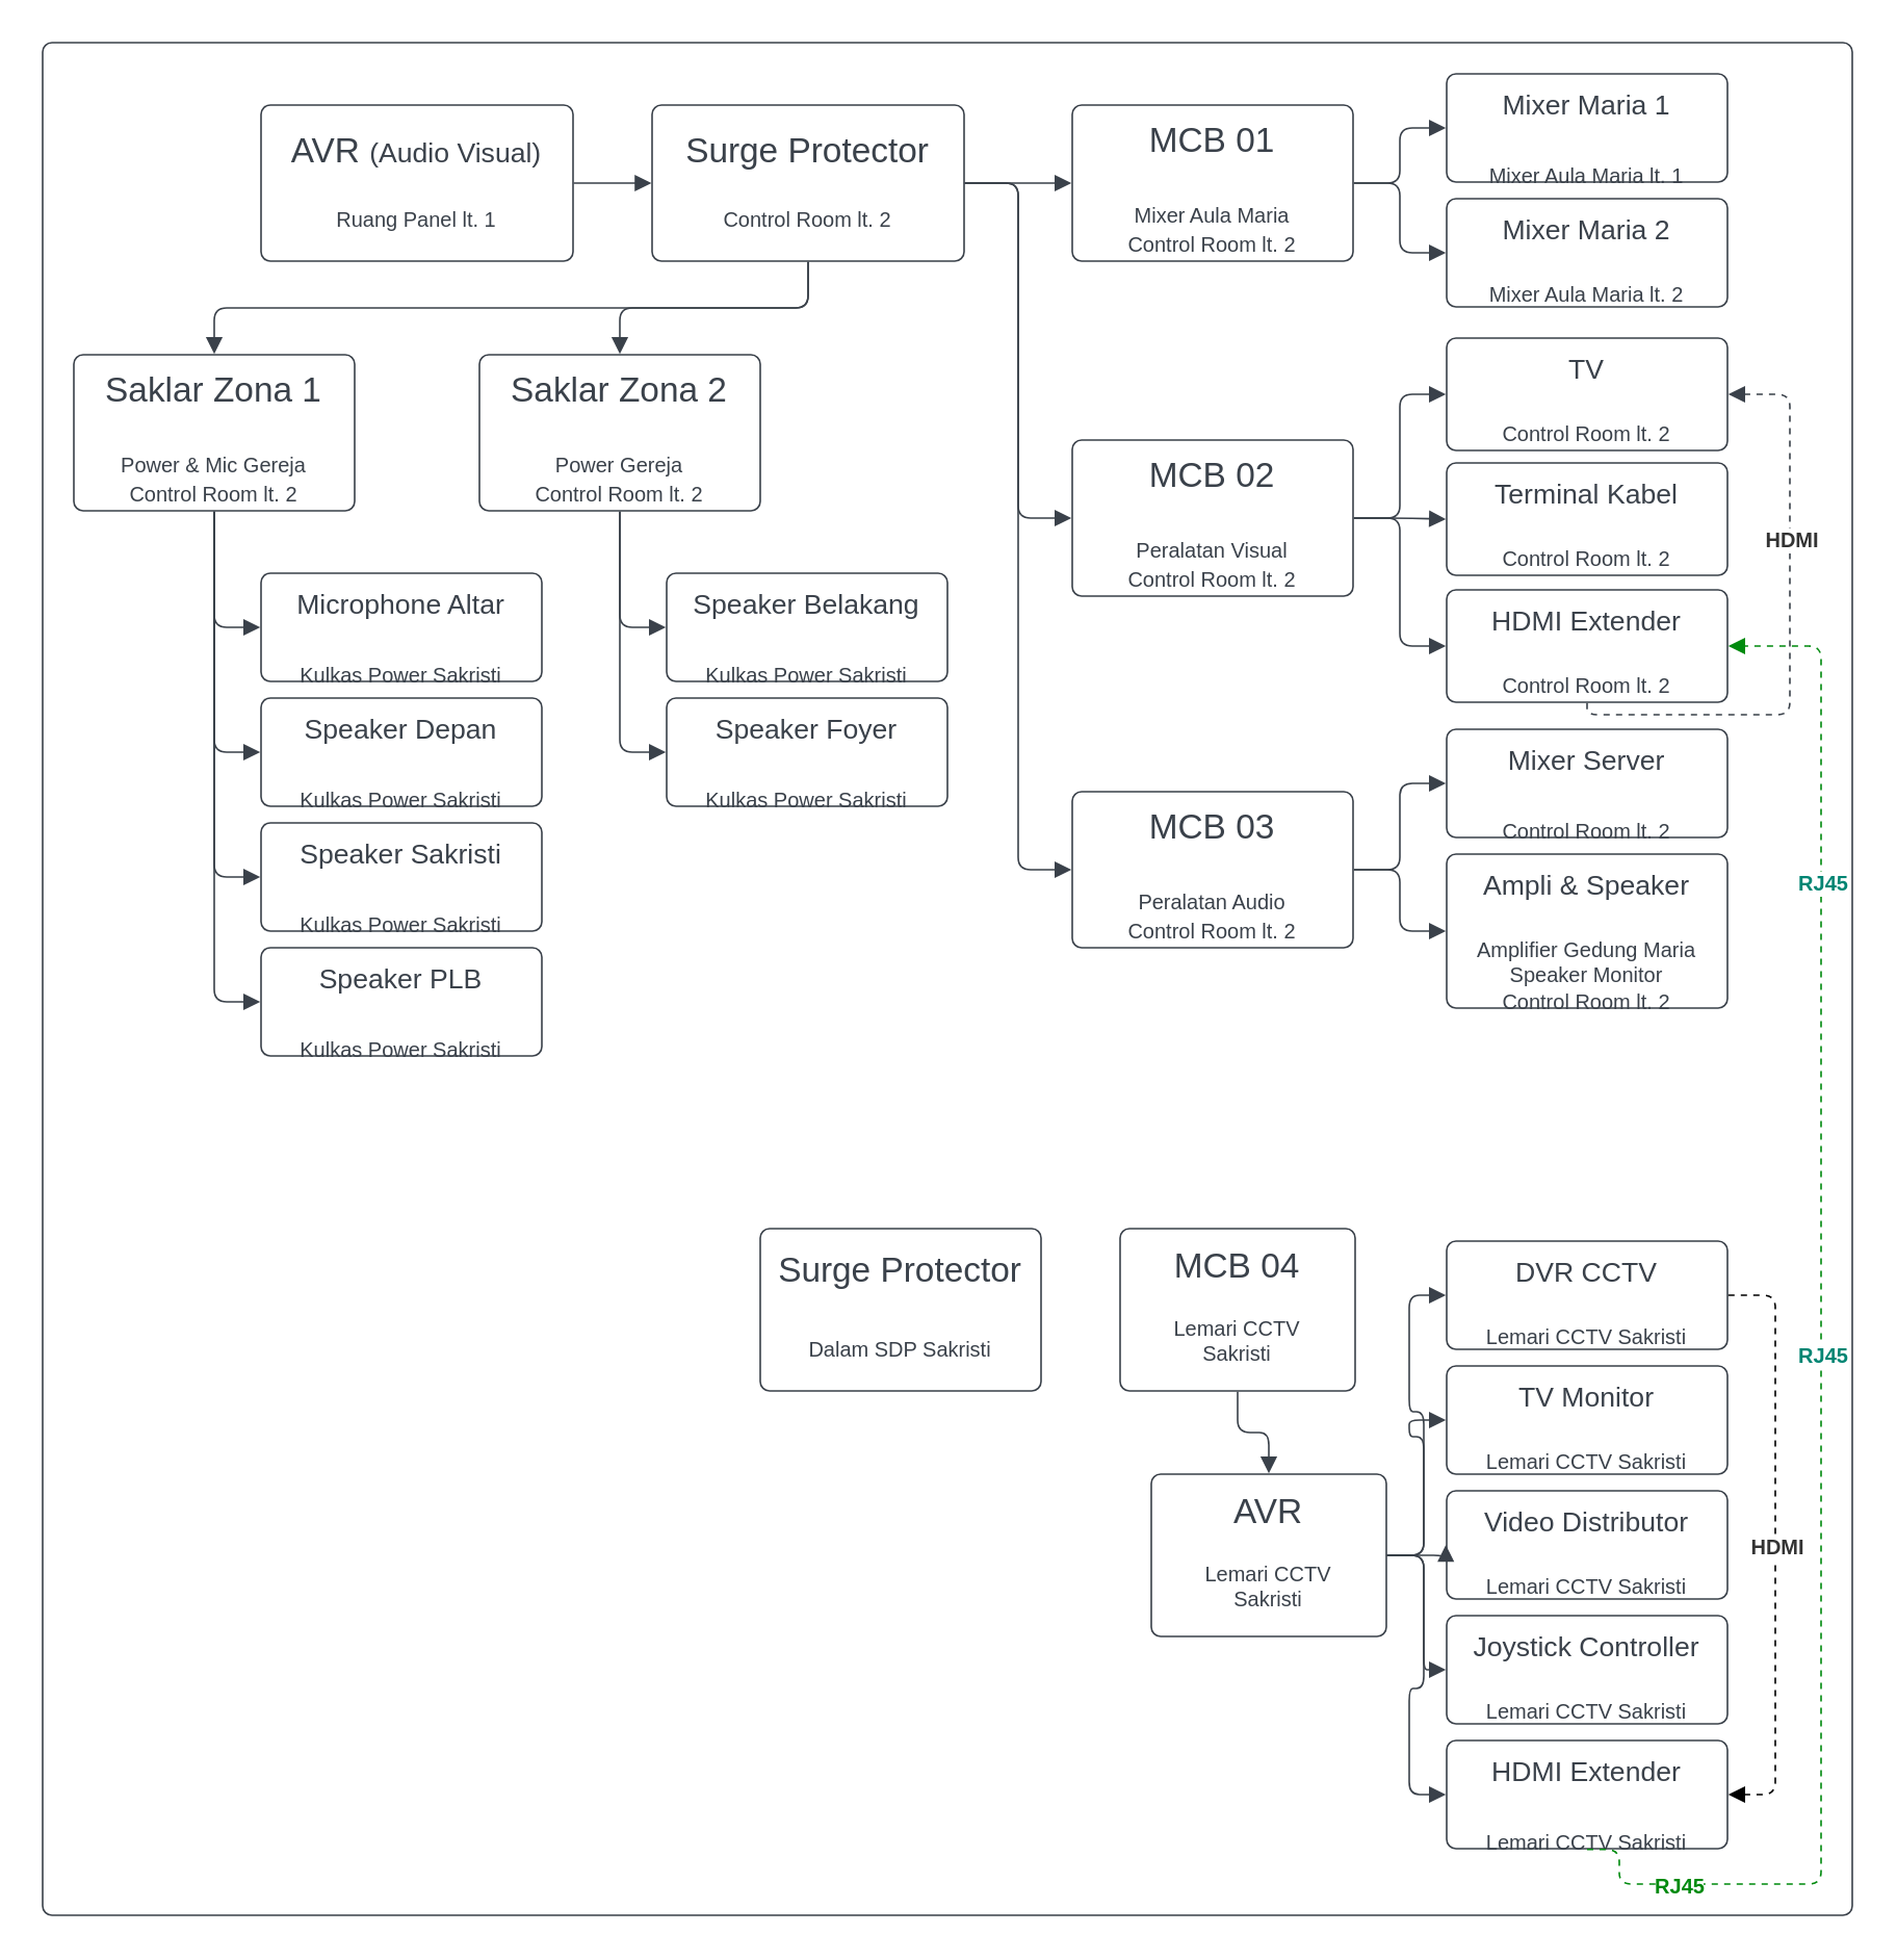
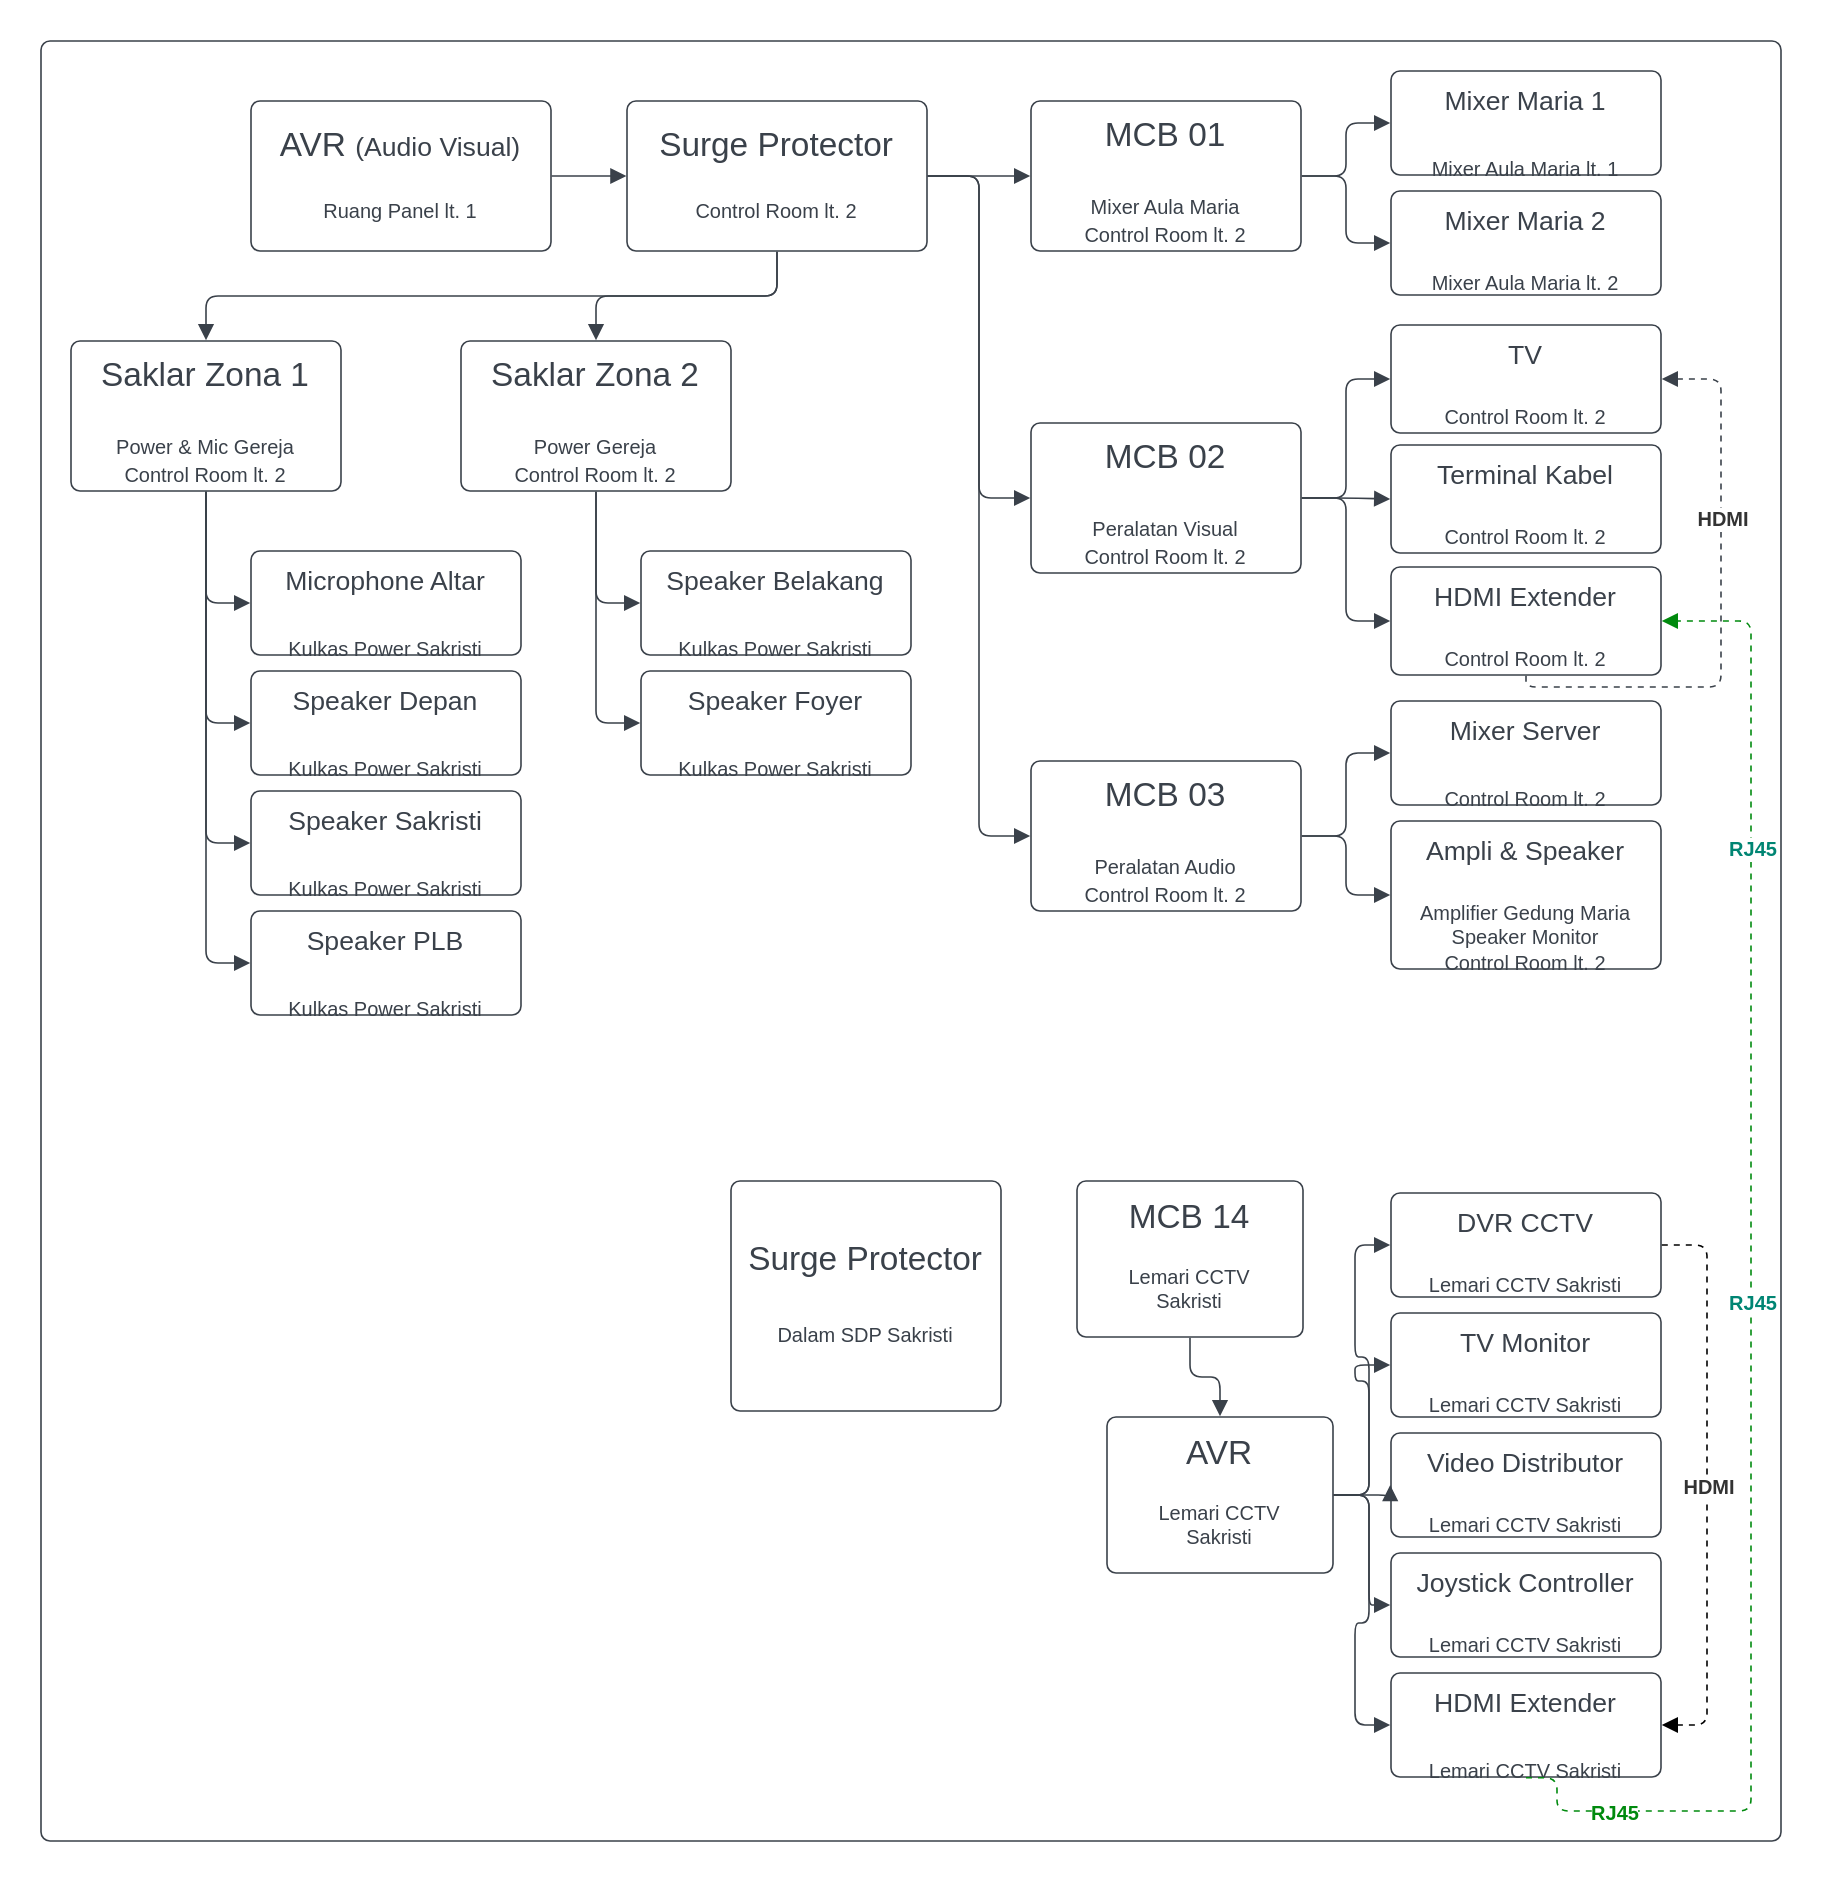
- <mxCell id="41" value="&lt;div style=&quot;display: flex; justify-content: center; text-align: center; align-items: baseline; font-size: 0; line-height: 1.25;margin-top: -2px;&quot;&gt;&lt;span&gt;&lt;span style=&quot;font-size:16.7px;color:#3a414a;&quot;&gt;Surge Protector&#10;&lt;/span&gt;&lt;span style=&quot;font-size:10px;color:#3a414a;&quot;&gt; &lt;/span&gt;&lt;span style=&quot;font-size:16.7px;color:#3a414a;&quot;&gt;&#10;&lt;/span&gt;&lt;span style=&quot;font-size:10px;color:#3a414a;&quot;&gt;Dalam SDP Sakristi&lt;/span&gt;&lt;/span&gt;&lt;/div&gt;" style="html=1;overflow=block;blockSpacing=1;whiteSpace=wrap;fontSize=13;spacing=9;strokeColor=#3a414a;strokeOpacity=100;rounded=1;absoluteArcSize=1;arcSize=9;strokeWidth=0.8;lucidId=inAMKX.jr.qB;" vertex="1" parent="1"><mxGeometry x="365" y="590" width="135" height="78" as="geometry" /></mxCell>
+ <mxCell id="41" value="&lt;div style=&quot;display: flex; justify-content: center; text-align: center; align-items: baseline; font-size: 0; line-height: 1.25;margin-top: -2px;&quot;&gt;&lt;span&gt;&lt;span style=&quot;font-size:16.7px;color:#3a414a;&quot;&gt;Surge Protector&#10;&lt;/span&gt;&lt;span style=&quot;font-size:10px;color:#3a414a;&quot;&gt; &lt;/span&gt;&lt;span style=&quot;font-size:16.7px;color:#3a414a;&quot;&gt;&#10;&lt;/span&gt;&lt;span style=&quot;font-size:10px;color:#3a414a;&quot;&gt;Dalam SDP Sakristi&lt;/span&gt;&lt;/span&gt;&lt;/div&gt;" style="html=1;overflow=block;blockSpacing=1;whiteSpace=wrap;fontSize=13;spacing=9;strokeColor=#3a414a;strokeOpacity=100;rounded=1;absoluteArcSize=1;arcSize=9;strokeWidth=0.8;lucidId=inAMKX.jr.qB;" vertex="1" parent="1"><mxGeometry x="365" y="590" width="135" height="115" as="geometry" /></mxCell>
- <mxCell id="40" value="&lt;div style=&quot;display: flex; justify-content: center; text-align: center; align-items: baseline; font-size: 0; line-height: 1.25;margin-top: -2px;&quot;&gt;&lt;span&gt;&lt;span style=&quot;font-size:16.7px;color:#3a414a;&quot;&gt;MCB 04&#10;&lt;/span&gt;&lt;span style=&quot;font-size:10px;color:#3a414a;&quot;&gt; &#10;Lemari CCTV Sakristi&lt;/span&gt;&lt;/span&gt;&lt;/div&gt;" style="html=1;overflow=block;blockSpacing=1;whiteSpace=wrap;fontSize=13;spacing=9;strokeColor=#3a414a;strokeOpacity=100;rounded=1;absoluteArcSize=1;arcSize=9;strokeWidth=0.8;lucidId=4mAMm9ko.Rm9;" vertex="1" parent="1"><mxGeometry x="538" y="590" width="113" height="78" as="geometry" /></mxCell>
+ <mxCell id="40" value="&lt;div style=&quot;display: flex; justify-content: center; text-align: center; align-items: baseline; font-size: 0; line-height: 1.25;margin-top: -2px;&quot;&gt;&lt;span&gt;&lt;span style=&quot;font-size:16.7px;color:#3a414a;&quot;&gt;MCB 14&#10;&lt;/span&gt;&lt;span style=&quot;font-size:10px;color:#3a414a;&quot;&gt; &#10;Lemari CCTV Sakristi&lt;/span&gt;&lt;/span&gt;&lt;/div&gt;" style="html=1;overflow=block;blockSpacing=1;whiteSpace=wrap;fontSize=13;spacing=9;strokeColor=#3a414a;strokeOpacity=100;rounded=1;absoluteArcSize=1;arcSize=9;strokeWidth=0.8;lucidId=4mAMm9ko.Rm9;" vertex="1" parent="1"><mxGeometry x="538" y="590" width="113" height="78" as="geometry" /></mxCell>
